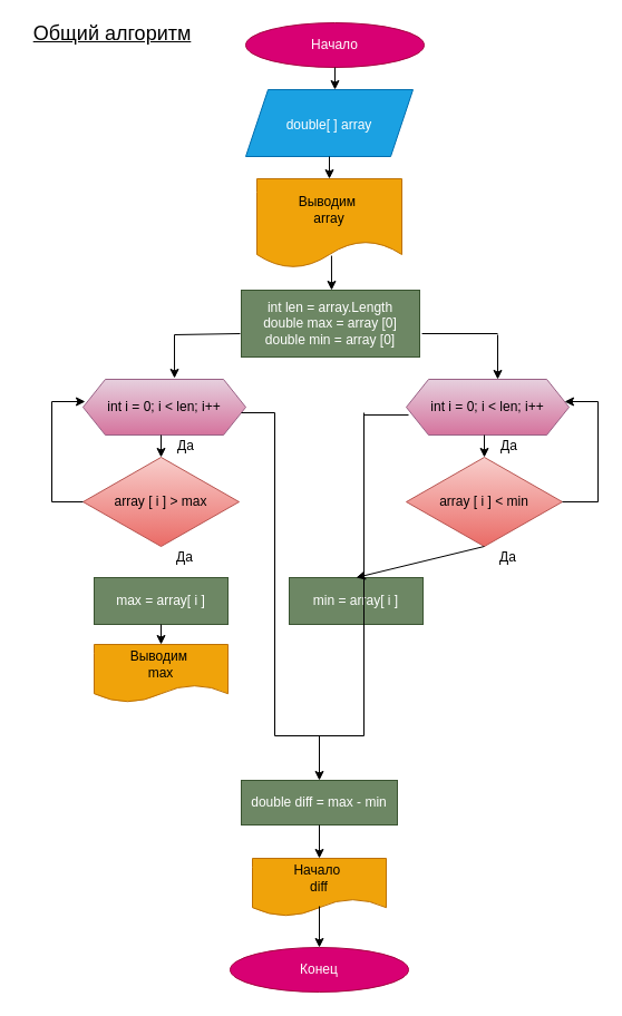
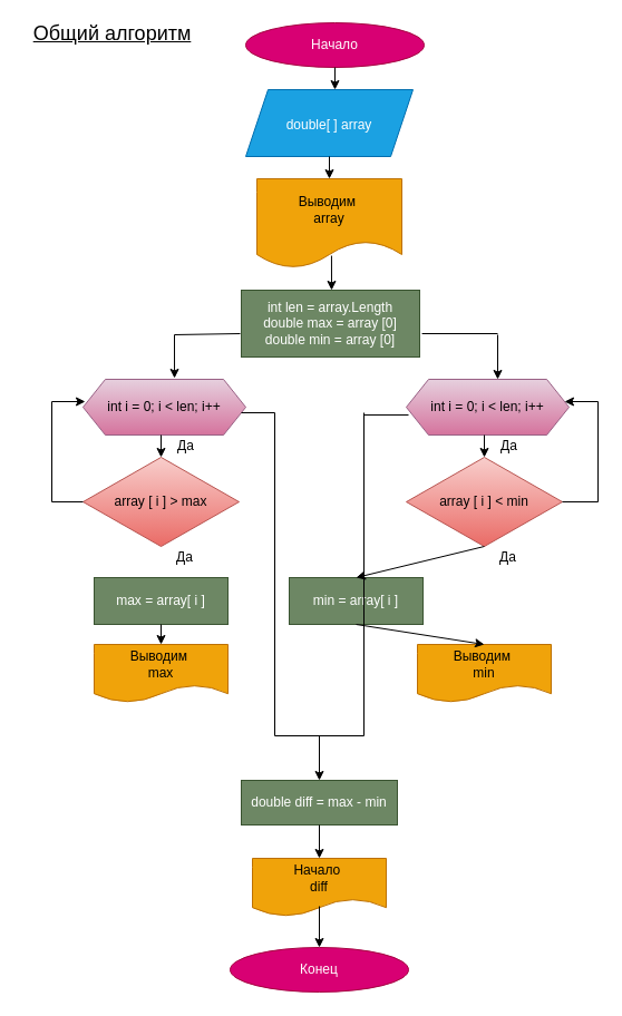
+ <mxCell id="29" value="" style="endArrow=classic;html=1;fontSize=12;exitX=0.5;exitY=1;exitDx=0;exitDy=0;entryX=0.5;entryY=0;entryDx=0;entryDy=0;" edge="1" source="25" target="26" parent="1"><mxGeometry width="50" height="50" relative="1" as="geometry"><mxPoint x="546" y="590" as="sourcePoint" /><mxPoint x="596" y="540" as="targetPoint" /></mxGeometry></mxCell>
+ <mxCell id="26" value="Выводим&amp;nbsp;&lt;br&gt;min" style="shape=document;whiteSpace=wrap;html=1;boundedLbl=1;fontSize=12;fillColor=#f0a30a;fontColor=#000000;strokeColor=#BD7000;" vertex="1" parent="1"><mxGeometry x="374" y="578" width="120" height="52" as="geometry" /></mxCell>
